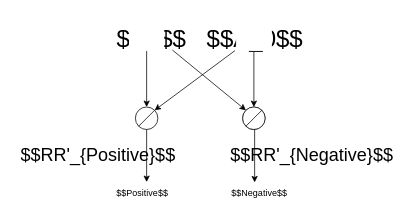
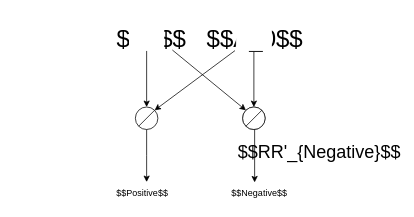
- <mxCell id="10" value="&lt;font style=&quot;font-size: 24px&quot;&gt;$$RR'_{Positive}$$&lt;/font&gt;" style="text;html=1;align=center;verticalAlign=middle;resizable=0;points=[];;autosize=1;" vertex="1" parent="1"><mxGeometry x="20" y="197" width="220" height="20" as="geometry" /></mxCell>
- <mxCell id="24" value="&lt;font style=&quot;font-size: 24px&quot;&gt;$$RR'_{Negative}$$&lt;/font&gt;" style="text;html=1;align=center;verticalAlign=middle;resizable=0;points=[];;autosize=1;direction=east;" vertex="1" parent="1"><mxGeometry x="300" y="197" width="230" height="20" as="geometry" /></mxCell>
+ <mxCell id="24" value="&lt;font style=&quot;font-size: 24px&quot;&gt;$$RR'_{Negative}$$&lt;/font&gt;" style="text;html=1;align=center;verticalAlign=middle;resizable=0;points=[];;autosize=1;direction=east;" vertex="1" parent="1"><mxGeometry x="310" y="192" width="230" height="20" as="geometry" /></mxCell>
